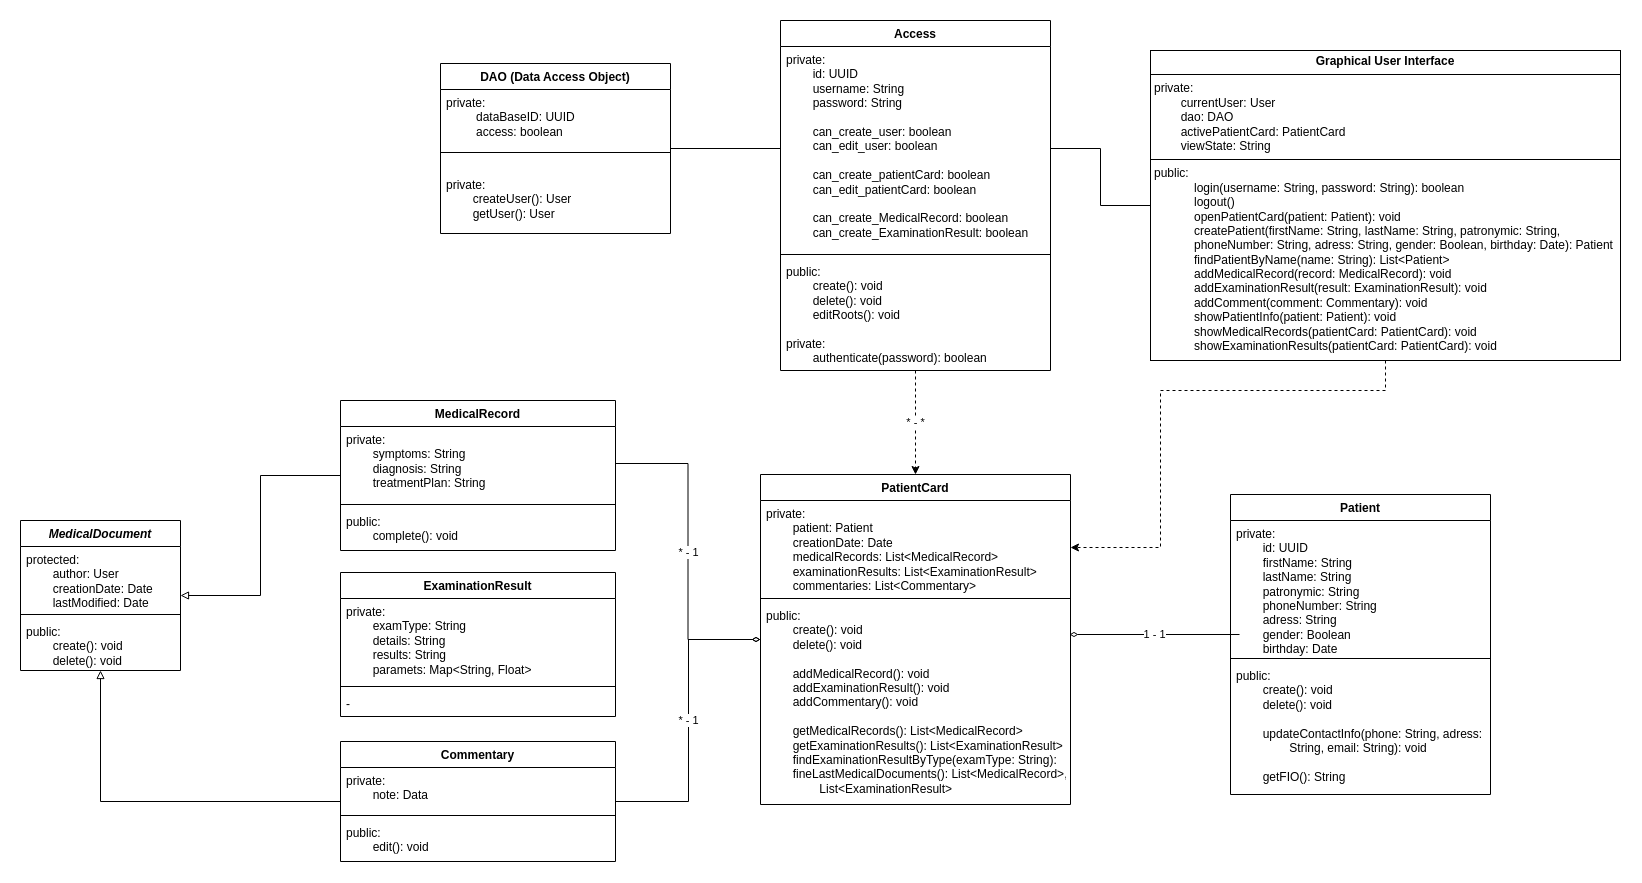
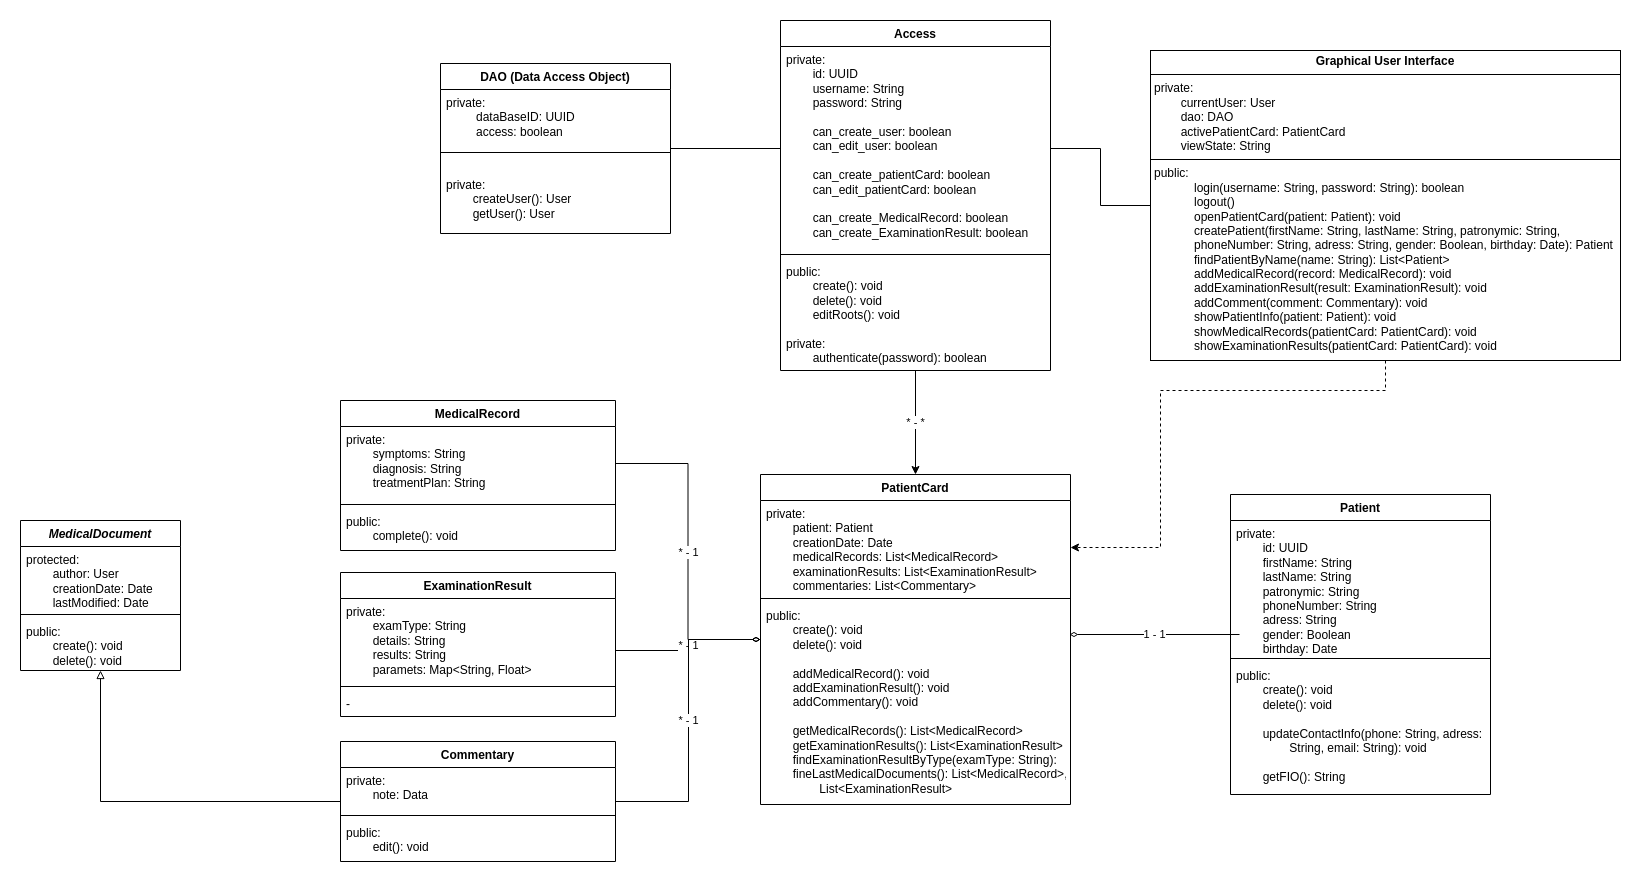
- <mxCell id="21" value="* - *" style="edgeStyle=orthogonalEdgeStyle;rounded=0;orthogonalLoop=1;jettySize=auto;html=1;entryX=0.5;entryY=0;entryDx=0;entryDy=0;endArrow=classic;endFill=1;dashed=1;" edge="1" parent="1" source="22" target="7"><mxGeometry relative="1" as="geometry" /></mxCell>
+ <mxCell id="21" value="* - *" style="edgeStyle=orthogonalEdgeStyle;rounded=0;orthogonalLoop=1;jettySize=auto;html=1;entryX=0.5;entryY=0;entryDx=0;entryDy=0;endArrow=classic;endFill=1;" edge="1" parent="1" source="22" target="7"><mxGeometry relative="1" as="geometry" /></mxCell>
- <mxCell id="11" style="edgeStyle=orthogonalEdgeStyle;rounded=0;orthogonalLoop=1;jettySize=auto;html=1;endArrow=block;endFill=0;" edge="1" parent="1" source="12" target="26"><mxGeometry relative="1" as="geometry" /></mxCell>
+ <mxCell id="16" value="* - 1" style="edgeStyle=orthogonalEdgeStyle;rounded=0;orthogonalLoop=1;jettySize=auto;html=1;endArrow=diamondThin;endFill=0;" edge="1" parent="1" source="17" target="7"><mxGeometry relative="1" as="geometry"><Array as="points"><mxPoint x="688" y="650" /><mxPoint x="688" y="639" /></Array></mxGeometry></mxCell>
